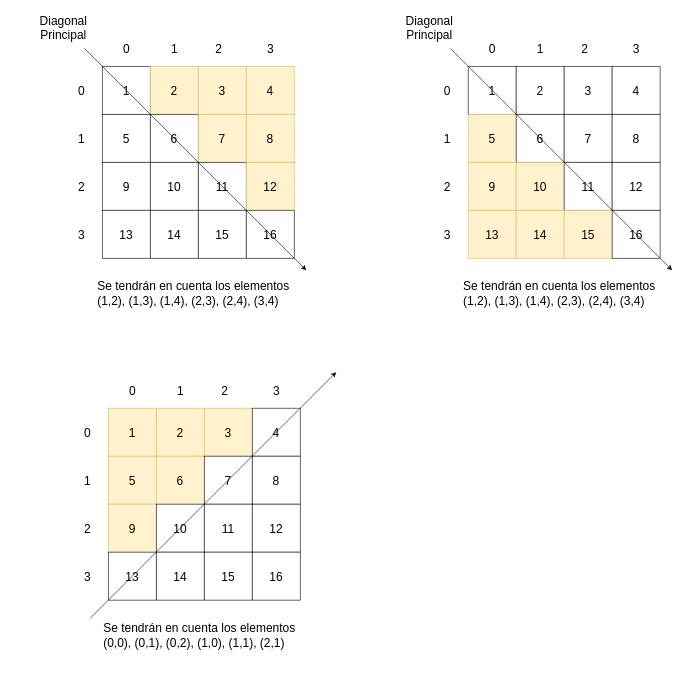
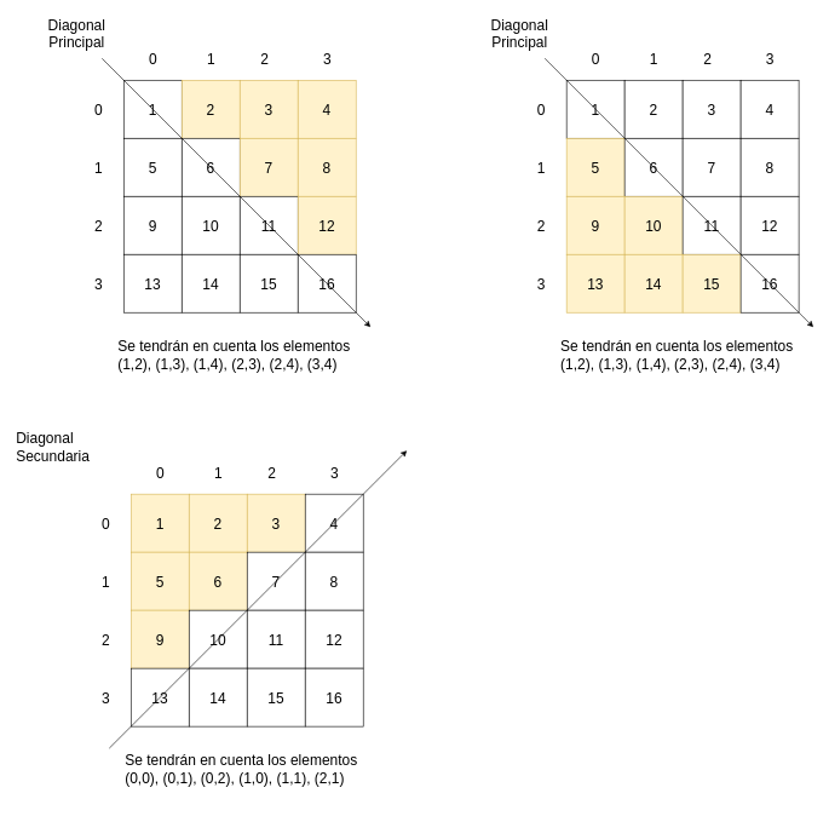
+ <mxCell id="46" value="Diagonal&lt;br&gt;&lt;div&gt;&lt;span&gt;Secundaria&lt;/span&gt;&lt;/div&gt;" style="text;html=1;align=left;verticalAlign=middle;resizable=0;points=[];autosize=1;fontSize=20;" vertex="1" parent="1"><mxGeometry x="20" y="590" width="120" height="50" as="geometry" /></mxCell>
